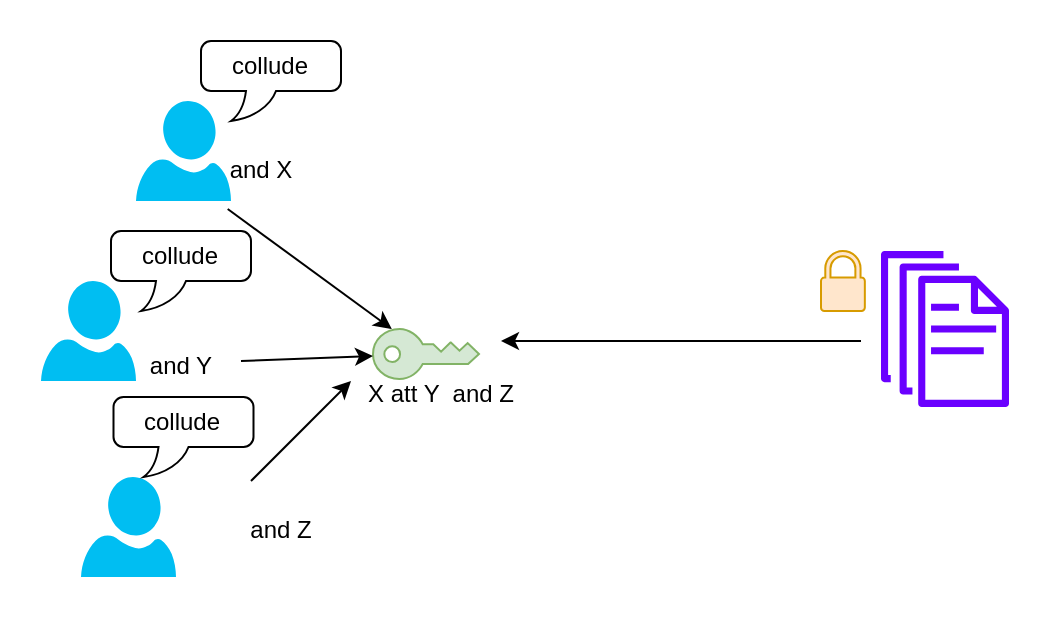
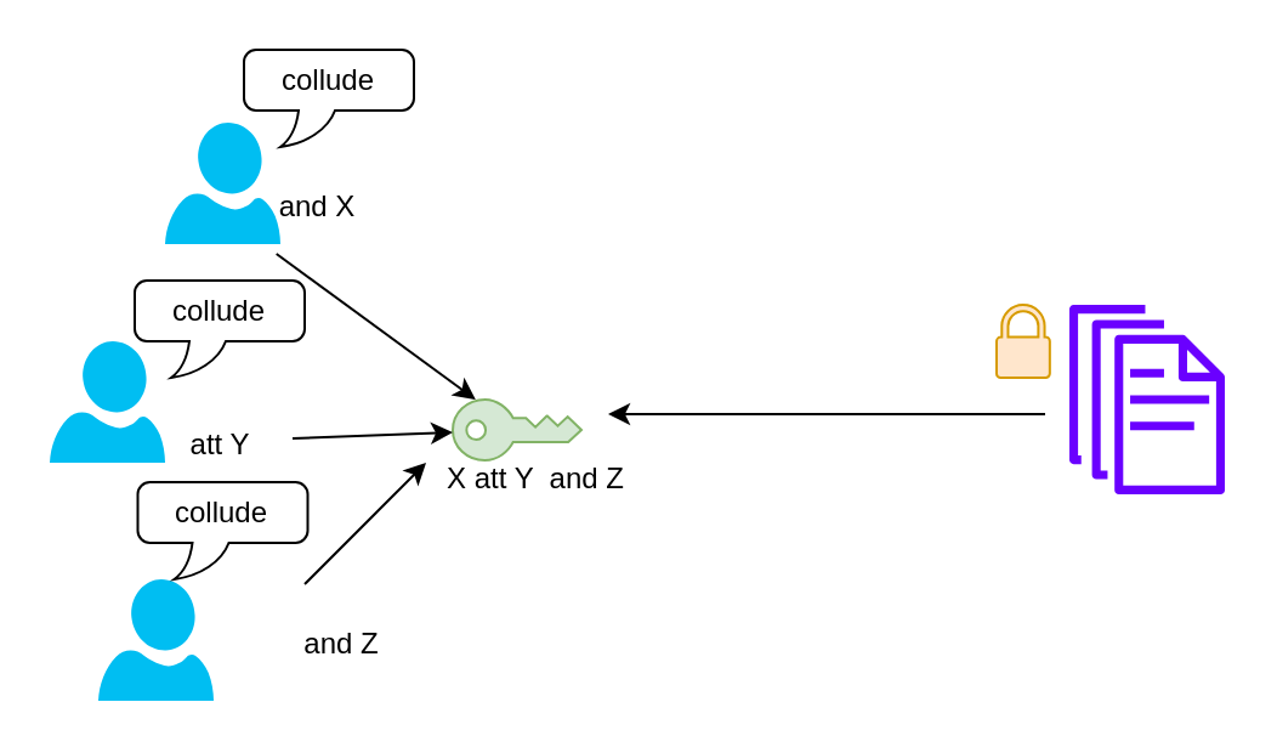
- <mxCell id="7" value="and Y" style="text;html=1;align=center;verticalAlign=middle;resizable=0;points=[];autosize=1;strokeColor=none;fillColor=none;" vertex="1" parent="1"><mxGeometry x="65" y="168" width="50" height="30" as="geometry" /></mxCell>
+ <mxCell id="7" value="att Y" style="text;html=1;align=center;verticalAlign=middle;resizable=0;points=[];autosize=1;strokeColor=none;fillColor=none;" vertex="1" parent="1"><mxGeometry x="65" y="168" width="50" height="30" as="geometry" /></mxCell>
